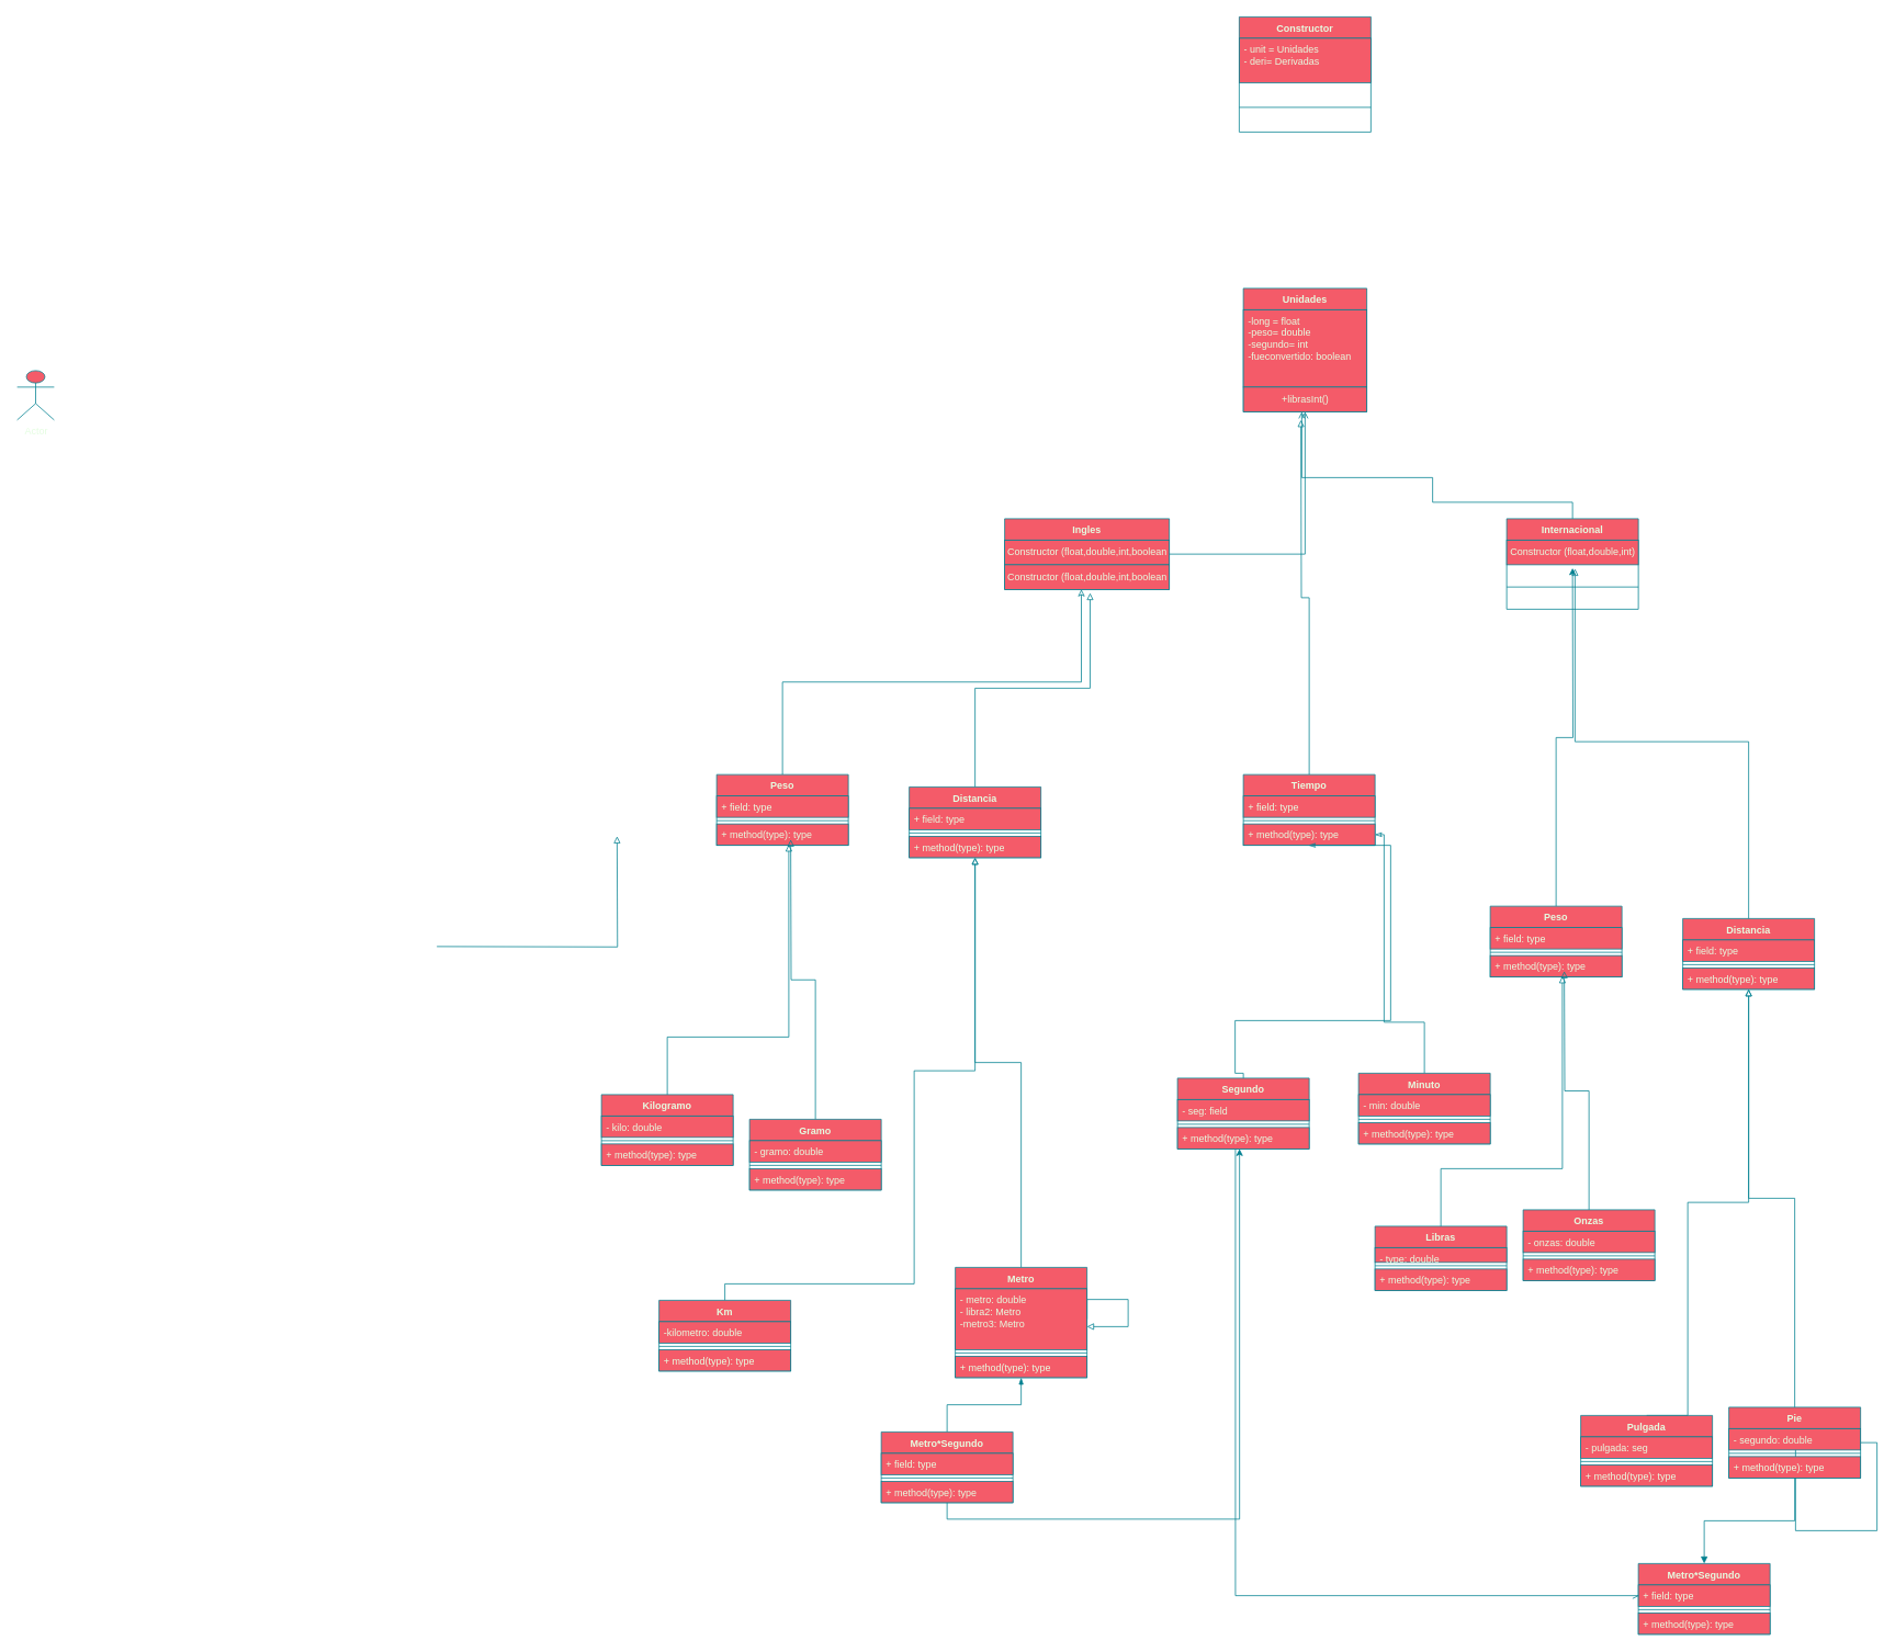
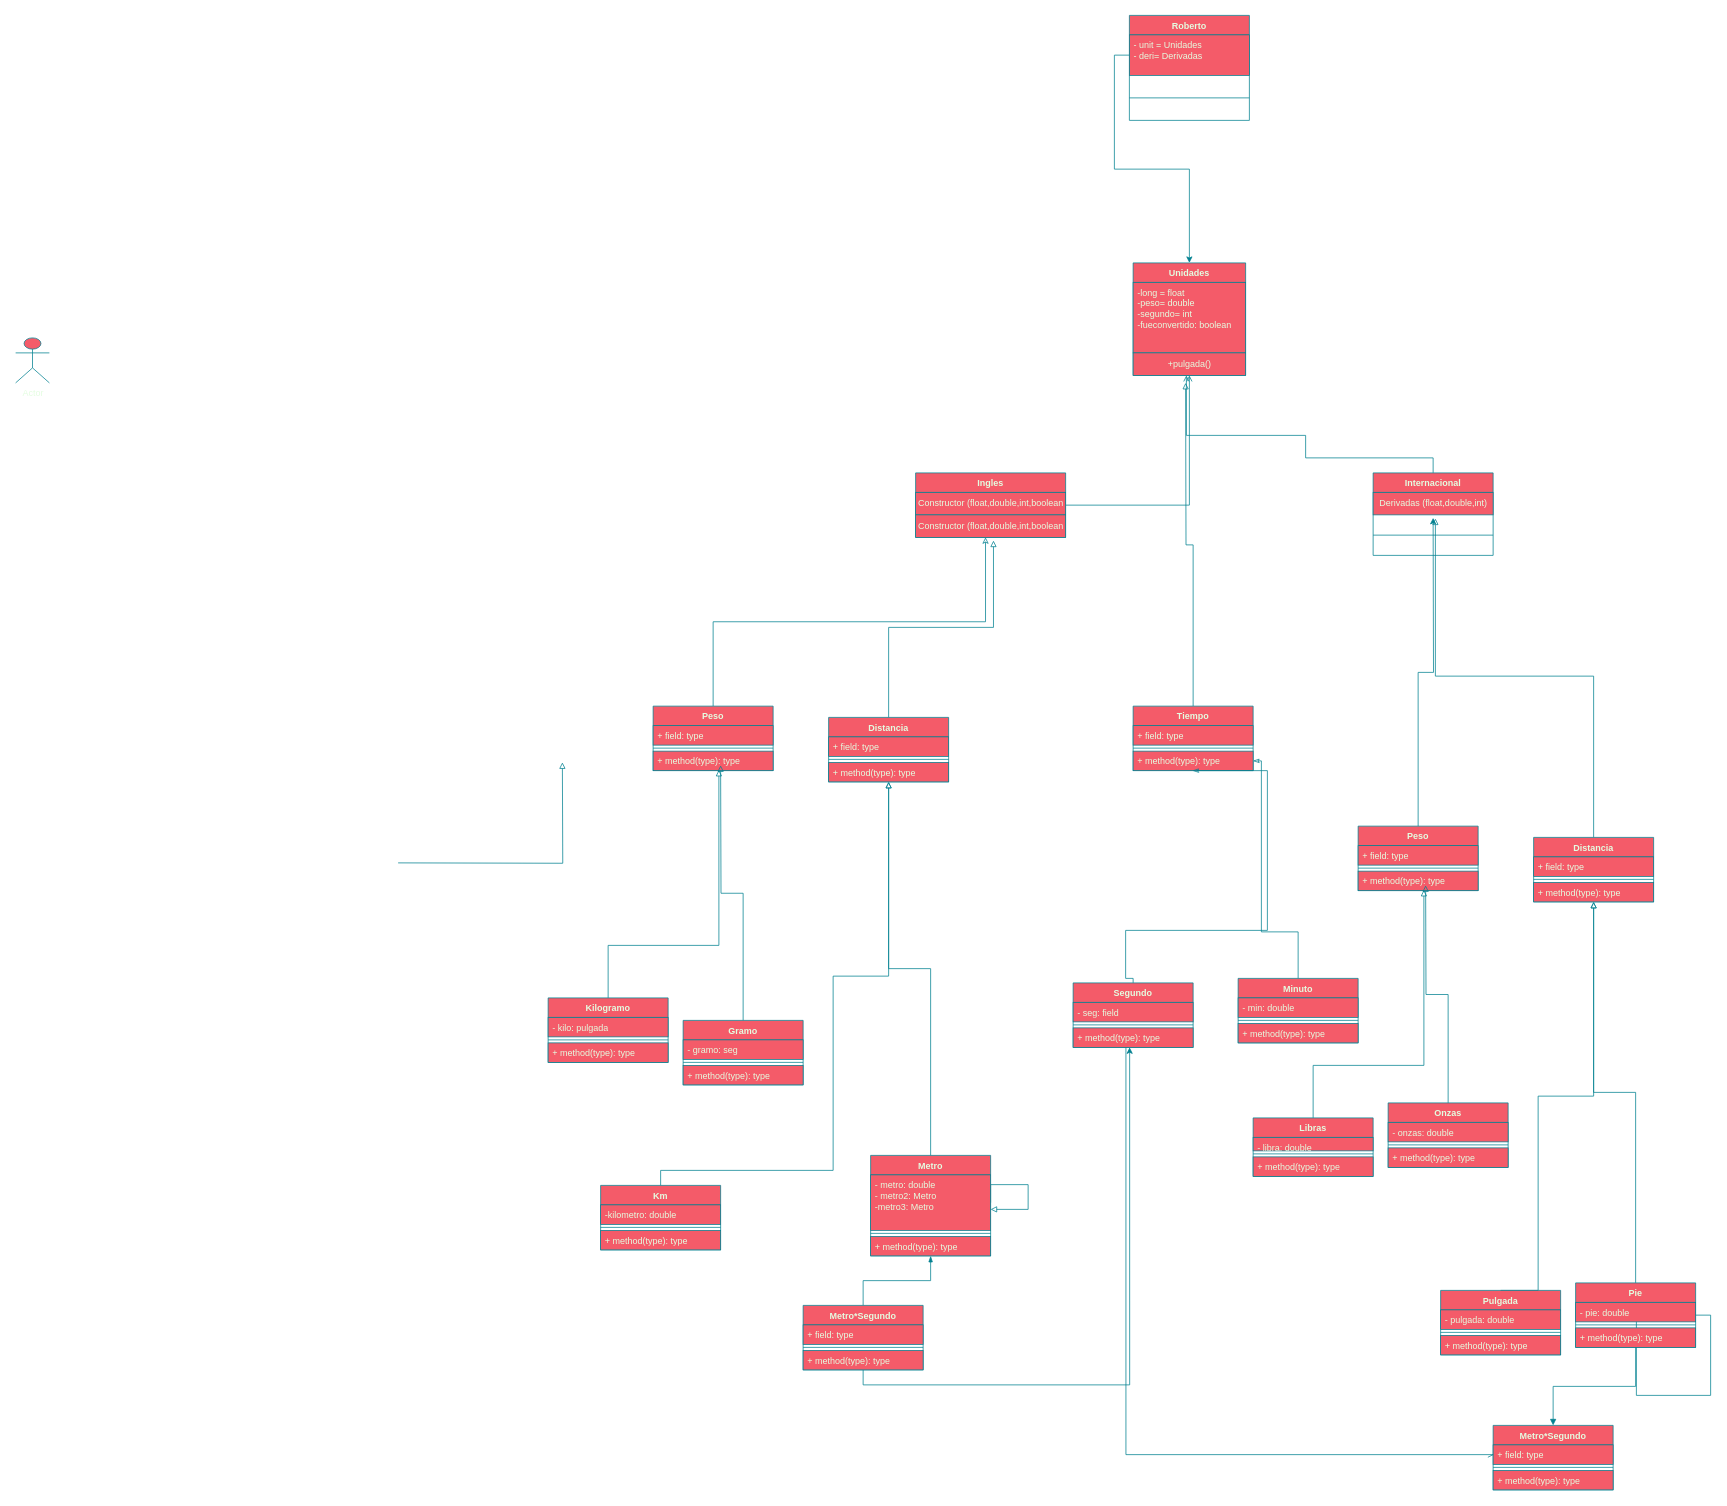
- <mxCell id="10" value="Constructor" style="swimlane;fontStyle=1;align=center;verticalAlign=top;childLayout=stackLayout;horizontal=1;startSize=26;horizontalStack=0;resizeParent=1;resizeParentMax=0;resizeLast=0;collapsible=1;marginBottom=0;whiteSpace=wrap;html=1;fillColor=#F45B69;strokeColor=#028090;labelBackgroundColor=none;fontColor=#E4FDE1;" parent="1" vertex="1"><mxGeometry x="1505" y="20" width="160" height="140" as="geometry" /></mxCell>
+ <mxCell id="10" value="Roberto" style="swimlane;fontStyle=1;align=center;verticalAlign=top;childLayout=stackLayout;horizontal=1;startSize=26;horizontalStack=0;resizeParent=1;resizeParentMax=0;resizeLast=0;collapsible=1;marginBottom=0;whiteSpace=wrap;html=1;fillColor=#F45B69;strokeColor=#028090;labelBackgroundColor=none;fontColor=#E4FDE1;" parent="1" vertex="1"><mxGeometry x="1505" y="20" width="160" height="140" as="geometry" /></mxCell>
+ <mxCell id="13" style="edgeStyle=orthogonalEdgeStyle;rounded=0;orthogonalLoop=1;jettySize=auto;html=1;exitX=0;exitY=0.5;exitDx=0;exitDy=0;entryX=0.5;entryY=0;entryDx=0;entryDy=0;fillColor=#F45B69;strokeColor=#028090;labelBackgroundColor=none;fontColor=default;" parent="1" source="11" target="2" edge="1"><mxGeometry relative="1" as="geometry" /></mxCell>
- <mxCell id="4" value="+librasInt()" style="text;html=1;align=center;verticalAlign=middle;resizable=0;points=[];autosize=1;fillColor=#F45B69;strokeColor=#028090;labelBackgroundColor=none;fontColor=#E4FDE1;" parent="2" vertex="1"><mxGeometry y="120" width="150" height="30" as="geometry" /></mxCell>
+ <mxCell id="4" value="+pulgada()" style="text;html=1;align=center;verticalAlign=middle;resizable=0;points=[];autosize=1;fillColor=#F45B69;strokeColor=#028090;labelBackgroundColor=none;fontColor=#E4FDE1;" parent="2" vertex="1"><mxGeometry y="120" width="150" height="30" as="geometry" /></mxCell>
- <mxCell id="7" value="Constructor (float,double,int)" style="text;html=1;align=center;verticalAlign=middle;resizable=0;points=[];autosize=1;strokeColor=#028090;fillColor=#F45B69;labelBackgroundColor=none;fontColor=#E4FDE1;" parent="6" vertex="1"><mxGeometry y="26" width="160" height="30" as="geometry" /></mxCell>
+ <mxCell id="7" value="Derivadas (float,double,int)" style="text;html=1;align=center;verticalAlign=middle;resizable=0;points=[];autosize=1;strokeColor=#028090;fillColor=#F45B69;labelBackgroundColor=none;fontColor=#E4FDE1;" parent="6" vertex="1"><mxGeometry y="26" width="160" height="30" as="geometry" /></mxCell>
- <mxCell id="29" value="- kilo: double" style="text;strokeColor=#028090;fillColor=#F45B69;align=left;verticalAlign=top;spacingLeft=4;spacingRight=4;overflow=hidden;rotatable=0;points=[[0,0.5],[1,0.5]];portConstraint=eastwest;whiteSpace=wrap;html=1;labelBackgroundColor=none;fontColor=#E4FDE1;" vertex="1" parent="28"><mxGeometry y="26" width="160" height="26" as="geometry" /></mxCell>
+ <mxCell id="29" value="- kilo: pulgada" style="text;strokeColor=#028090;fillColor=#F45B69;align=left;verticalAlign=top;spacingLeft=4;spacingRight=4;overflow=hidden;rotatable=0;points=[[0,0.5],[1,0.5]];portConstraint=eastwest;whiteSpace=wrap;html=1;labelBackgroundColor=none;fontColor=#E4FDE1;" vertex="1" parent="28"><mxGeometry y="26" width="160" height="26" as="geometry" /></mxCell>
- <mxCell id="34" value="- gramo: double" style="text;strokeColor=#028090;fillColor=#F45B69;align=left;verticalAlign=top;spacingLeft=4;spacingRight=4;overflow=hidden;rotatable=0;points=[[0,0.5],[1,0.5]];portConstraint=eastwest;whiteSpace=wrap;html=1;labelBackgroundColor=none;fontColor=#E4FDE1;" vertex="1" parent="33"><mxGeometry y="26" width="160" height="26" as="geometry" /></mxCell>
+ <mxCell id="34" value="- gramo: seg" style="text;strokeColor=#028090;fillColor=#F45B69;align=left;verticalAlign=top;spacingLeft=4;spacingRight=4;overflow=hidden;rotatable=0;points=[[0,0.5],[1,0.5]];portConstraint=eastwest;whiteSpace=wrap;html=1;labelBackgroundColor=none;fontColor=#E4FDE1;" vertex="1" parent="33"><mxGeometry y="26" width="160" height="26" as="geometry" /></mxCell>
- <mxCell id="72" value="- type: double" style="text;strokeColor=#028090;fillColor=#F45B69;align=left;verticalAlign=top;spacingLeft=4;spacingRight=4;overflow=hidden;rotatable=0;points=[[0,0.5],[1,0.5]];portConstraint=eastwest;whiteSpace=wrap;html=1;labelBackgroundColor=none;fontColor=#E4FDE1;" vertex="1" parent="71"><mxGeometry y="26" width="160" height="18" as="geometry" /></mxCell>
+ <mxCell id="72" value="- libra: double" style="text;strokeColor=#028090;fillColor=#F45B69;align=left;verticalAlign=top;spacingLeft=4;spacingRight=4;overflow=hidden;rotatable=0;points=[[0,0.5],[1,0.5]];portConstraint=eastwest;whiteSpace=wrap;html=1;labelBackgroundColor=none;fontColor=#E4FDE1;" vertex="1" parent="71"><mxGeometry y="26" width="160" height="18" as="geometry" /></mxCell>
- <mxCell id="46" value="- metro: double&lt;br&gt;- libra2: Metro&lt;br&gt;-metro3: Metro" style="text;strokeColor=#028090;fillColor=#F45B69;align=left;verticalAlign=top;spacingLeft=4;spacingRight=4;overflow=hidden;rotatable=0;points=[[0,0.5],[1,0.5]];portConstraint=eastwest;whiteSpace=wrap;html=1;labelBackgroundColor=none;fontColor=#E4FDE1;" vertex="1" parent="44"><mxGeometry y="26" width="160" height="74" as="geometry" /></mxCell>
+ <mxCell id="46" value="- metro: double&lt;br&gt;- metro2: Metro&lt;br&gt;-metro3: Metro" style="text;strokeColor=#028090;fillColor=#F45B69;align=left;verticalAlign=top;spacingLeft=4;spacingRight=4;overflow=hidden;rotatable=0;points=[[0,0.5],[1,0.5]];portConstraint=eastwest;whiteSpace=wrap;html=1;labelBackgroundColor=none;fontColor=#E4FDE1;" vertex="1" parent="44"><mxGeometry y="26" width="160" height="74" as="geometry" /></mxCell>
- <mxCell id="88" value="- segundo: double" style="text;strokeColor=#028090;fillColor=#F45B69;align=left;verticalAlign=top;spacingLeft=4;spacingRight=4;overflow=hidden;rotatable=0;points=[[0,0.5],[1,0.5]];portConstraint=eastwest;whiteSpace=wrap;html=1;labelBackgroundColor=none;fontColor=#E4FDE1;" vertex="1" parent="87"><mxGeometry y="26" width="160" height="26" as="geometry" /></mxCell>
+ <mxCell id="88" value="- pie: double" style="text;strokeColor=#028090;fillColor=#F45B69;align=left;verticalAlign=top;spacingLeft=4;spacingRight=4;overflow=hidden;rotatable=0;points=[[0,0.5],[1,0.5]];portConstraint=eastwest;whiteSpace=wrap;html=1;labelBackgroundColor=none;fontColor=#E4FDE1;" vertex="1" parent="87"><mxGeometry y="26" width="160" height="26" as="geometry" /></mxCell>
- <mxCell id="82" value="- pulgada: seg" style="text;strokeColor=#028090;fillColor=#F45B69;align=left;verticalAlign=top;spacingLeft=4;spacingRight=4;overflow=hidden;rotatable=0;points=[[0,0.5],[1,0.5]];portConstraint=eastwest;whiteSpace=wrap;html=1;labelBackgroundColor=none;fontColor=#E4FDE1;" vertex="1" parent="81"><mxGeometry y="26" width="160" height="26" as="geometry" /></mxCell>
+ <mxCell id="82" value="- pulgada: double" style="text;strokeColor=#028090;fillColor=#F45B69;align=left;verticalAlign=top;spacingLeft=4;spacingRight=4;overflow=hidden;rotatable=0;points=[[0,0.5],[1,0.5]];portConstraint=eastwest;whiteSpace=wrap;html=1;labelBackgroundColor=none;fontColor=#E4FDE1;" vertex="1" parent="81"><mxGeometry y="26" width="160" height="26" as="geometry" /></mxCell>
